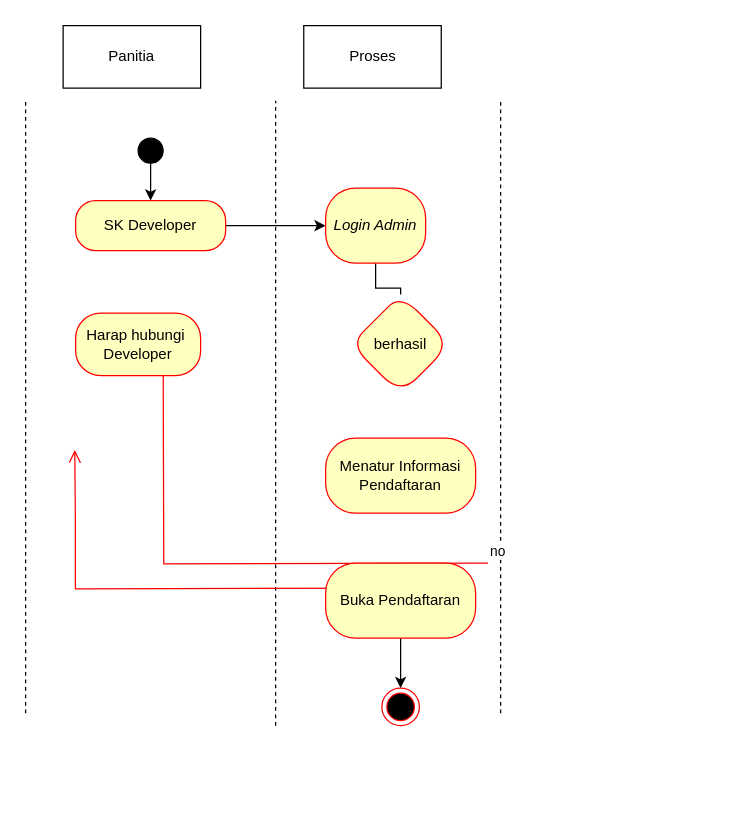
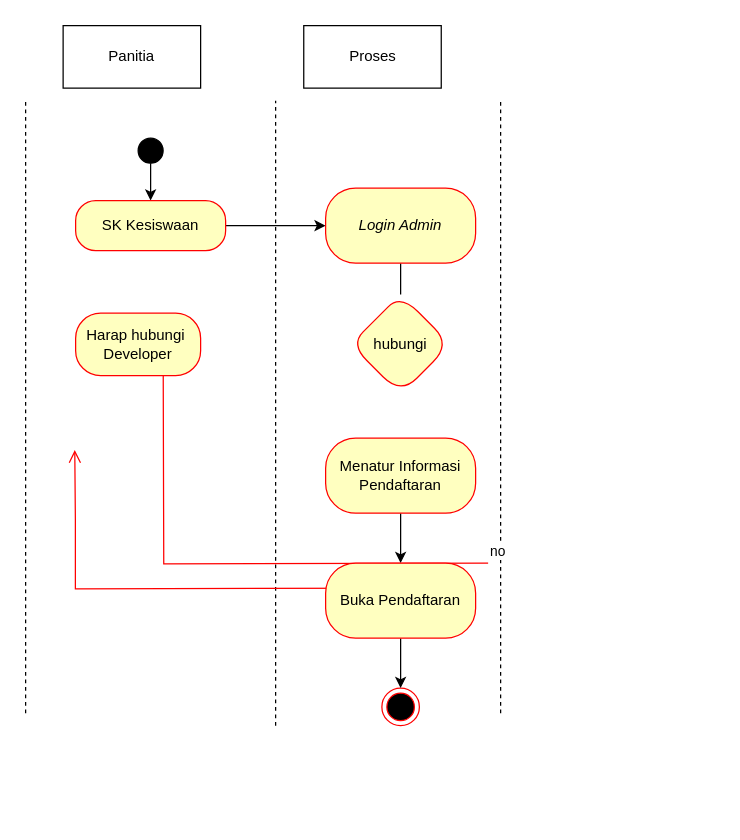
- <mxCell id="13" value="SK Developer" style="rounded=1;whiteSpace=wrap;html=1;arcSize=40;fontColor=#000000;fillColor=#ffffc0;strokeColor=#ff0000;" parent="1" vertex="1"><mxGeometry x="60" y="160" width="120" height="40" as="geometry" /></mxCell>
+ <mxCell id="13" value="SK Kesiswaan" style="rounded=1;whiteSpace=wrap;html=1;arcSize=40;fontColor=#000000;fillColor=#ffffc0;strokeColor=#ff0000;" parent="1" vertex="1"><mxGeometry x="60" y="160" width="120" height="40" as="geometry" /></mxCell>
- <mxCell id="18" value="&lt;i&gt;Login Admin&lt;/i&gt;" style="whiteSpace=wrap;html=1;fillColor=#ffffc0;strokeColor=#ff0000;fontColor=#000000;rounded=1;arcSize=40;" vertex="1" parent="1"><mxGeometry x="260" y="150" width="80" height="60" as="geometry" /></mxCell>
+ <mxCell id="18" value="&lt;i&gt;Login Admin&lt;/i&gt;" style="whiteSpace=wrap;html=1;fillColor=#ffffc0;strokeColor=#ff0000;fontColor=#000000;rounded=1;arcSize=40;" vertex="1" parent="1"><mxGeometry x="260" y="150" width="120" height="60" as="geometry" /></mxCell>
- <mxCell id="19" value="berhasil" style="rhombus;whiteSpace=wrap;html=1;fillColor=#ffffc0;strokeColor=#ff0000;fontColor=#000000;rounded=1;arcSize=40;" vertex="1" parent="1"><mxGeometry x="280" y="235" width="80" height="80" as="geometry" /></mxCell>
+ <mxCell id="19" value="hubungi" style="rhombus;whiteSpace=wrap;html=1;fillColor=#ffffc0;strokeColor=#ff0000;fontColor=#000000;rounded=1;arcSize=40;" vertex="1" parent="1"><mxGeometry x="280" y="235" width="80" height="80" as="geometry" /></mxCell>
+ <mxCell id="21" value="" style="edgeStyle=orthogonalEdgeStyle;rounded=0;orthogonalLoop=1;jettySize=auto;html=1;" edge="1" parent="1" source="22" target="24"><mxGeometry relative="1" as="geometry" /></mxCell>
